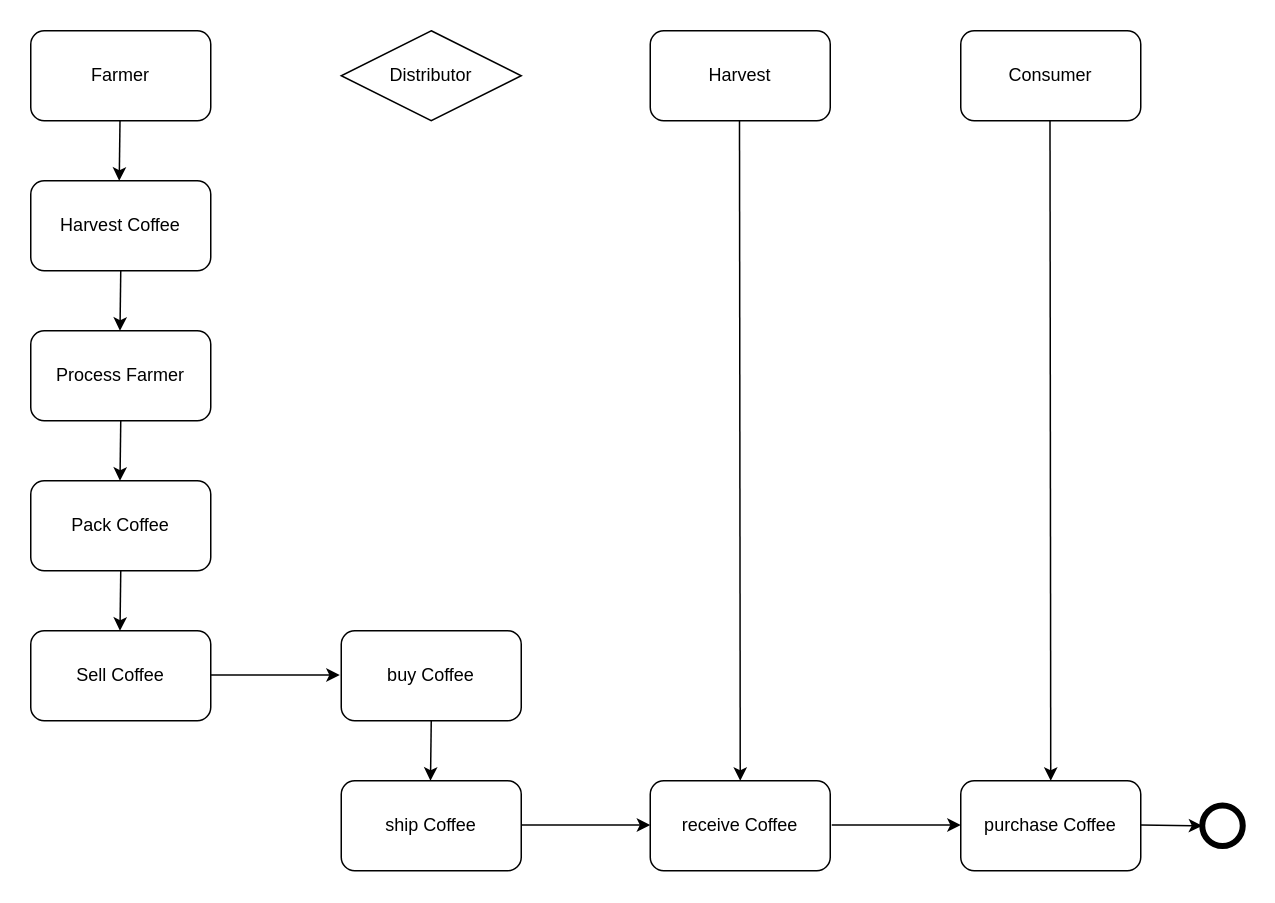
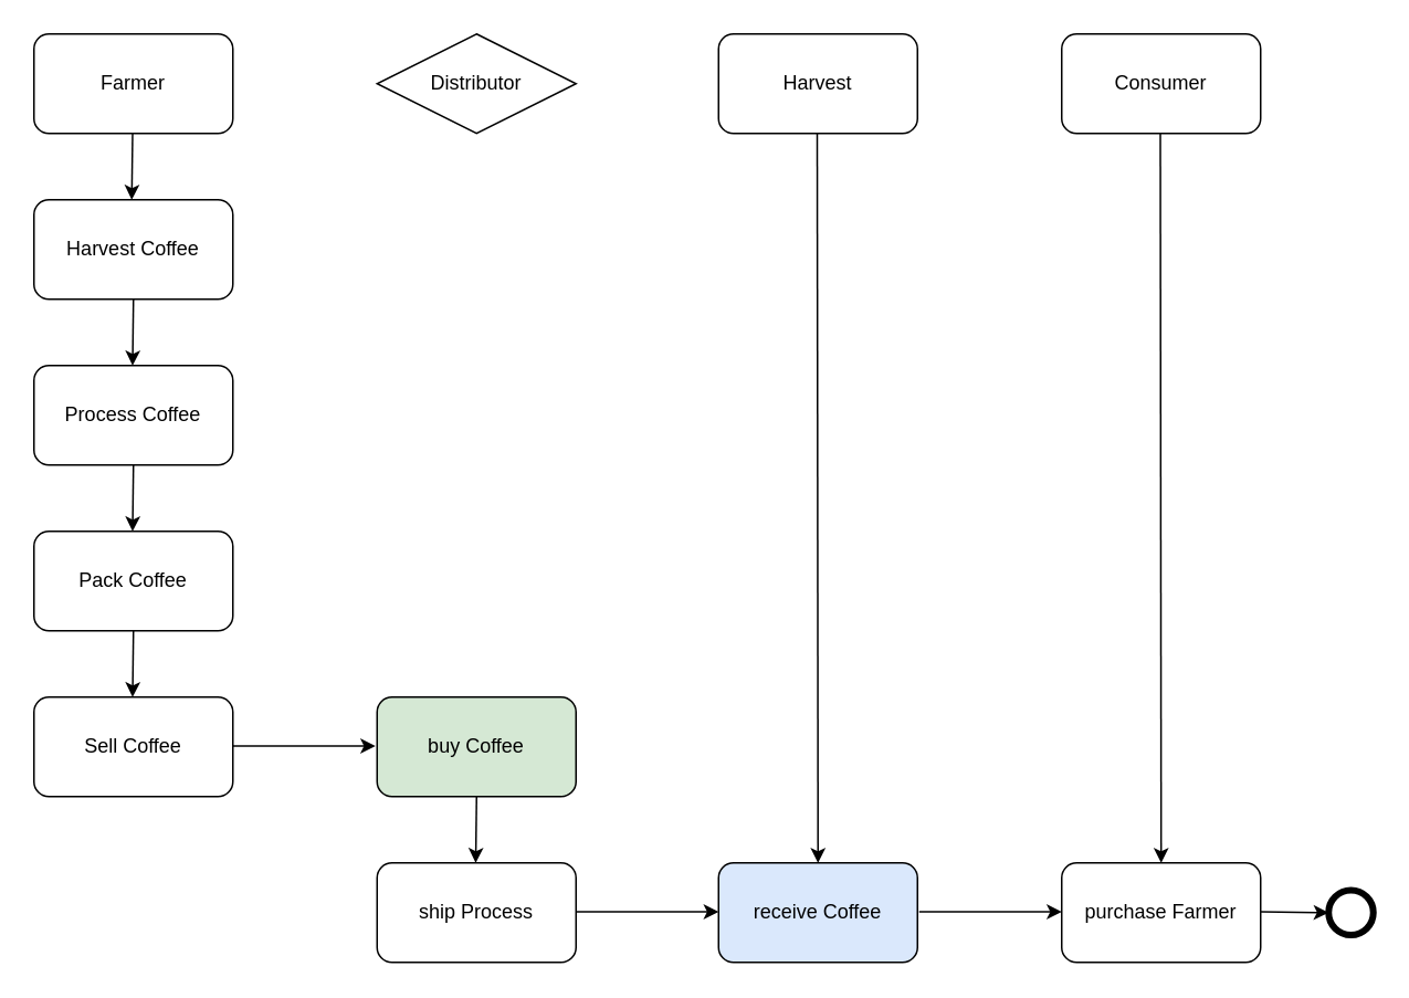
- <mxCell id="7" value="Process Farmer" style="rounded=1;whiteSpace=wrap;html=1;" vertex="1" parent="1"><mxGeometry x="20" y="220" width="120" height="60" as="geometry" /></mxCell>
+ <mxCell id="7" value="Process Coffee" style="rounded=1;whiteSpace=wrap;html=1;" vertex="1" parent="1"><mxGeometry x="20" y="220" width="120" height="60" as="geometry" /></mxCell>
- <mxCell id="10" value="buy Coffee" style="rounded=1;whiteSpace=wrap;html=1;" vertex="1" parent="1"><mxGeometry x="227" y="420" width="120" height="60" as="geometry" /></mxCell>
+ <mxCell id="10" value="buy Coffee" style="rounded=1;whiteSpace=wrap;html=1;fillColor=#d5e8d4;" vertex="1" parent="1"><mxGeometry x="227" y="420" width="120" height="60" as="geometry" /></mxCell>
- <mxCell id="11" value="ship Coffee" style="rounded=1;whiteSpace=wrap;html=1;" vertex="1" parent="1"><mxGeometry x="227" y="520" width="120" height="60" as="geometry" /></mxCell>
+ <mxCell id="11" value="ship Process" style="rounded=1;whiteSpace=wrap;html=1;" vertex="1" parent="1"><mxGeometry x="227" y="520" width="120" height="60" as="geometry" /></mxCell>
- <mxCell id="12" value="receive Coffee" style="rounded=1;whiteSpace=wrap;html=1;" vertex="1" parent="1"><mxGeometry x="433" y="520" width="120" height="60" as="geometry" /></mxCell>
+ <mxCell id="12" value="receive Coffee" style="rounded=1;whiteSpace=wrap;html=1;fillColor=#dae8fc;" vertex="1" parent="1"><mxGeometry x="433" y="520" width="120" height="60" as="geometry" /></mxCell>
- <mxCell id="13" value="purchase Coffee" style="rounded=1;whiteSpace=wrap;html=1;" vertex="1" parent="1"><mxGeometry x="640" y="520" width="120" height="60" as="geometry" /></mxCell>
+ <mxCell id="13" value="purchase Farmer" style="rounded=1;whiteSpace=wrap;html=1;" vertex="1" parent="1"><mxGeometry x="640" y="520" width="120" height="60" as="geometry" /></mxCell>
